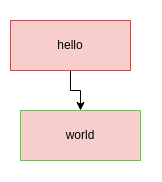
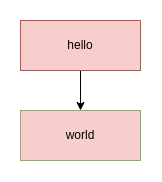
- <mxCell id="3" value="hello" style="rounded=0;whiteSpace=wrap;html=1;fillColor=#f8cecc;strokeColor=#b85450;" vertex="1" parent="1"><mxGeometry x="10" y="20" width="120" height="50" as="geometry" /></mxCell>
+ <mxCell id="3" value="hello" style="rounded=0;whiteSpace=wrap;html=1;fillColor=#f8cecc;strokeColor=#b85450;" vertex="1" parent="1"><mxGeometry x="20" y="20" width="120" height="50" as="geometry" /></mxCell>
